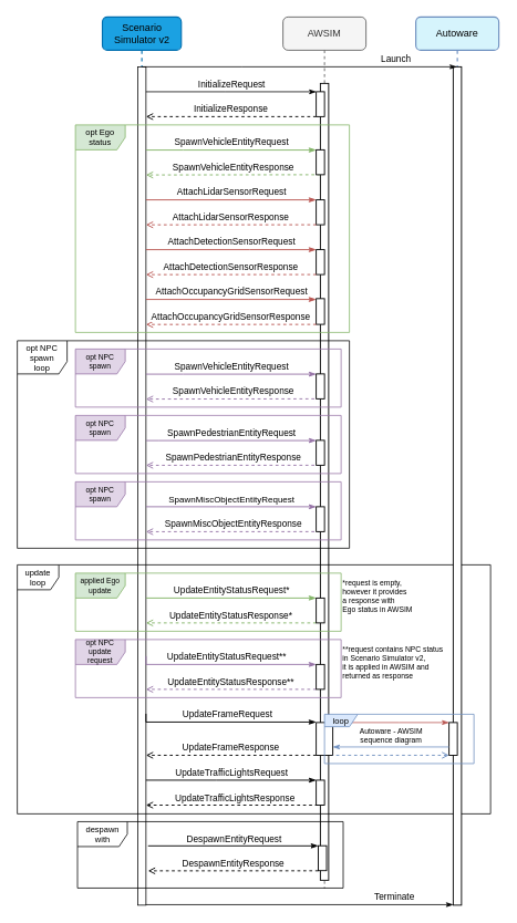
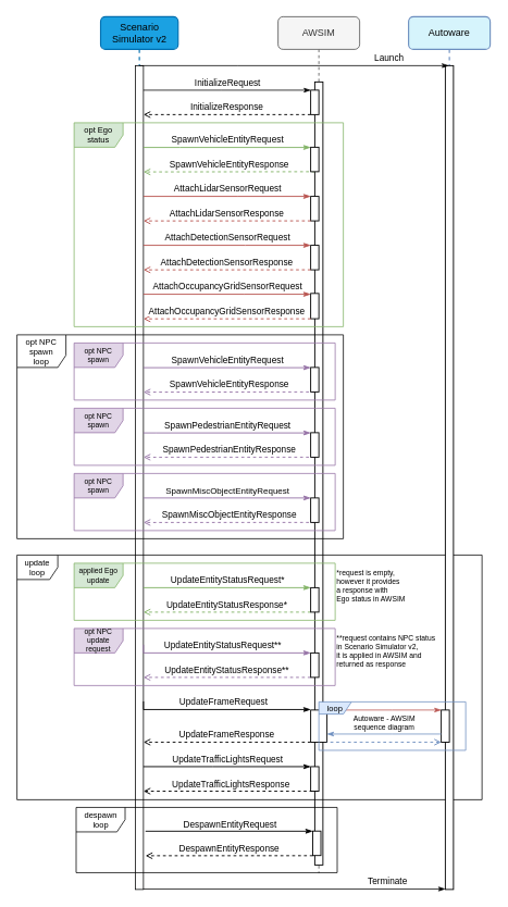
- <mxCell id="62" value="despawn&lt;br&gt;with" style="shape=umlFrame;whiteSpace=wrap;html=1;pointerEvents=0;fontSize=10;width=60;height=30;" parent="1" vertex="1"><mxGeometry x="92.5" y="989.43" width="320" height="80" as="geometry" /></mxCell>
+ <mxCell id="62" value="despawn&lt;br&gt;loop" style="shape=umlFrame;whiteSpace=wrap;html=1;pointerEvents=0;fontSize=10;width=60;height=30;" parent="1" vertex="1"><mxGeometry x="92.5" y="989.43" width="320" height="80" as="geometry" /></mxCell>
